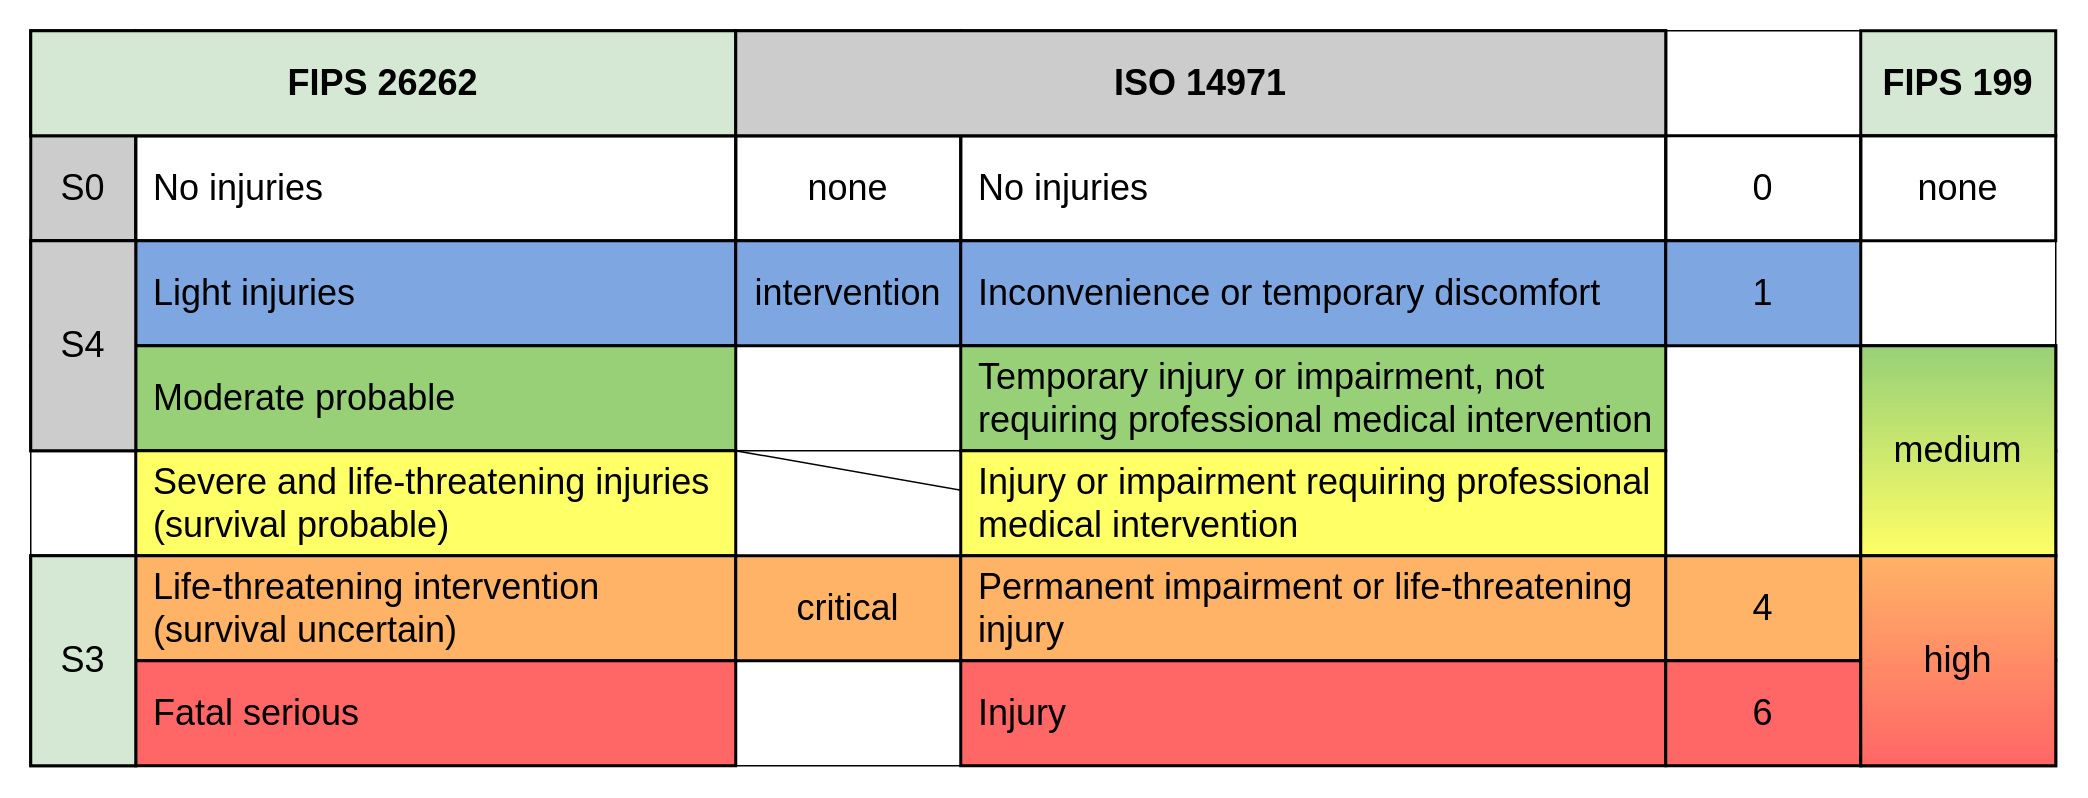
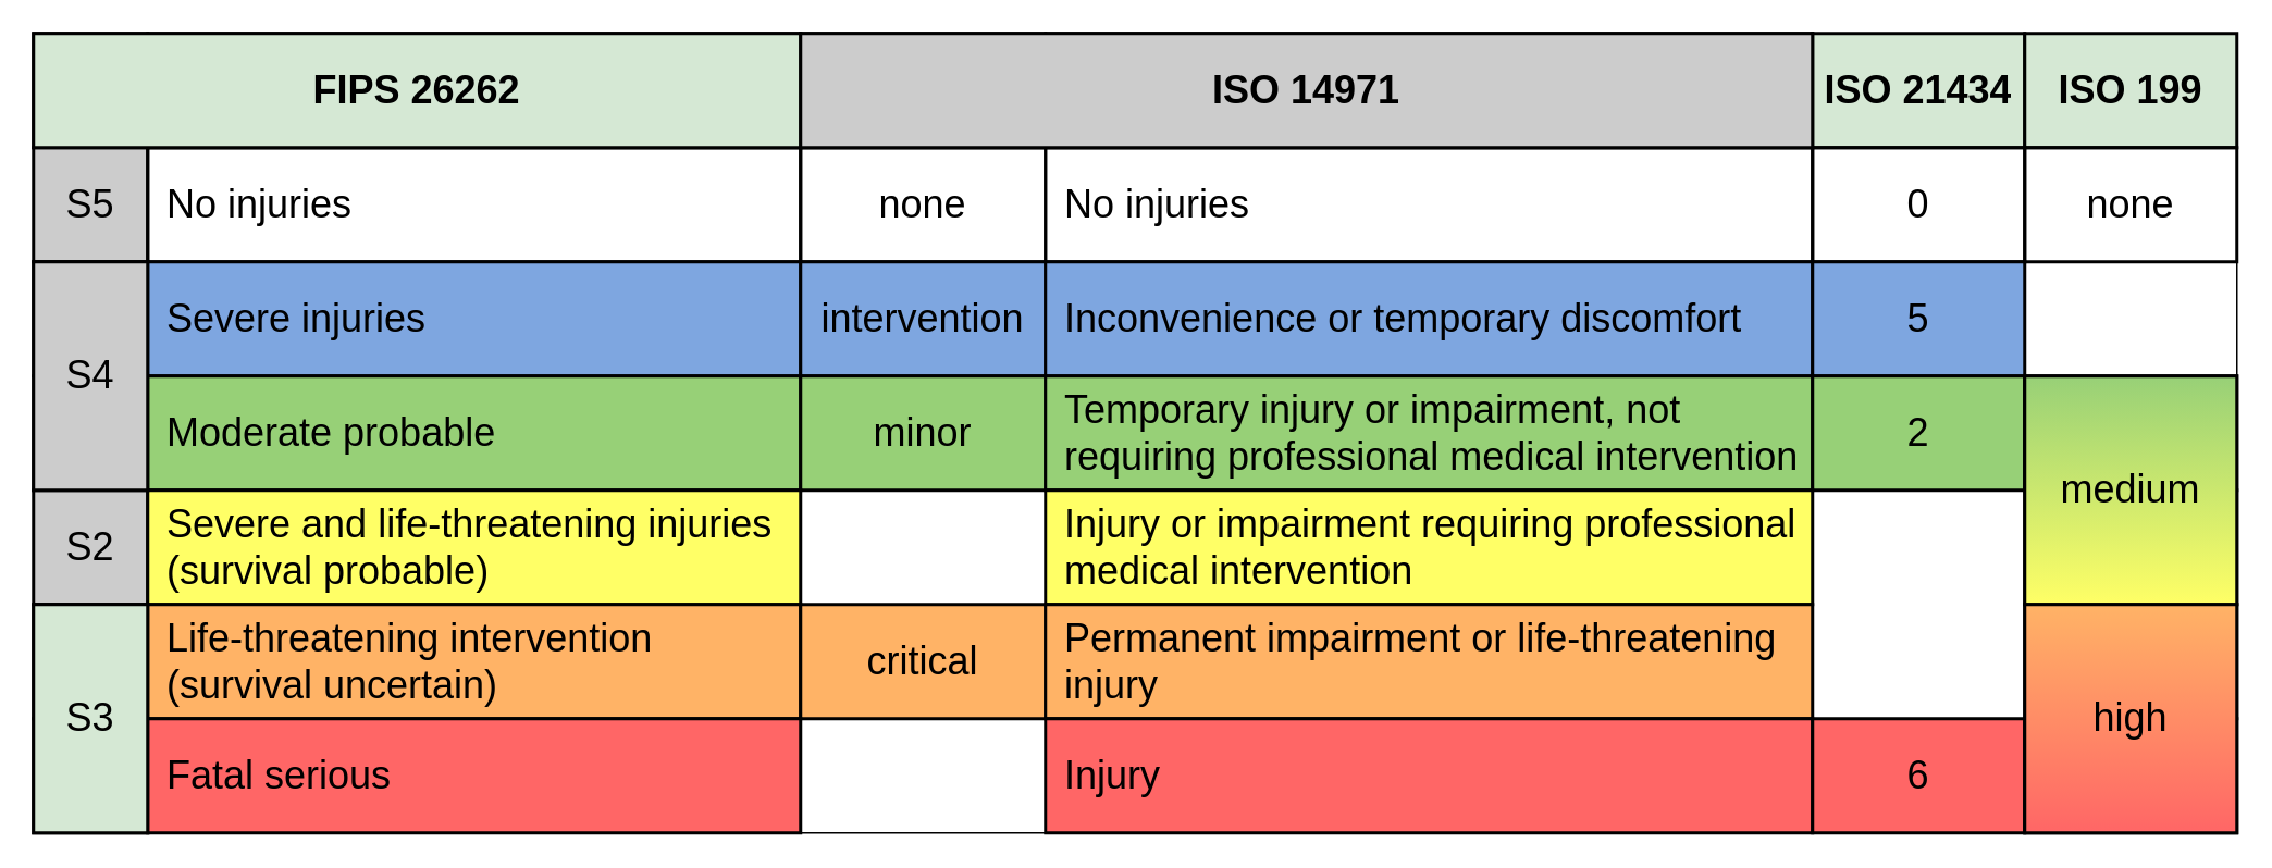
+ <mxCell id="8" value="&lt;b style=&quot;color: rgb(0, 0, 0); font-family: Helvetica; font-size: 24px; font-style: normal; font-variant-ligatures: normal; font-variant-caps: normal; letter-spacing: normal; orphans: 2; text-align: center; text-indent: 0px; text-transform: none; widows: 2; word-spacing: 0px; -webkit-text-stroke-width: 0px; text-decoration-thickness: initial; text-decoration-style: initial; text-decoration-color: initial; background-color: rgb(213, 232, 212);&quot;&gt;ISO 21434&lt;/b&gt;" style="shape=partialRectangle;html=1;whiteSpace=wrap;connectable=0;overflow=hidden;top=1;left=1;bottom=1;right=1;strokeWidth=2;fontSize=24;fillColor=#D5E8D4;" vertex="1" parent="3"><mxGeometry x="1090" width="130" height="70" as="geometry"><mxRectangle width="130" height="70" as="alternateBounds" /></mxGeometry></mxCell>
- <mxCell id="9" value="&lt;b style=&quot;color: rgb(0, 0, 0); font-family: Helvetica; font-size: 24px; font-style: normal; font-variant-ligatures: normal; font-variant-caps: normal; letter-spacing: normal; orphans: 2; text-align: center; text-indent: 0px; text-transform: none; widows: 2; word-spacing: 0px; -webkit-text-stroke-width: 0px; text-decoration-thickness: initial; text-decoration-style: initial; text-decoration-color: initial; background-color: rgb(213, 232, 212);&quot;&gt;FIPS 199&lt;/b&gt;" style="shape=partialRectangle;html=1;whiteSpace=wrap;connectable=0;overflow=hidden;top=1;left=1;bottom=1;right=1;strokeWidth=2;fontSize=24;fillColor=#D5E8D4;" vertex="1" parent="3"><mxGeometry x="1220" width="130" height="70" as="geometry"><mxRectangle width="130" height="70" as="alternateBounds" /></mxGeometry></mxCell>
+ <mxCell id="9" value="&lt;b style=&quot;color: rgb(0, 0, 0); font-family: Helvetica; font-size: 24px; font-style: normal; font-variant-ligatures: normal; font-variant-caps: normal; letter-spacing: normal; orphans: 2; text-align: center; text-indent: 0px; text-transform: none; widows: 2; word-spacing: 0px; -webkit-text-stroke-width: 0px; text-decoration-thickness: initial; text-decoration-style: initial; text-decoration-color: initial; background-color: rgb(213, 232, 212);&quot;&gt;ISO 199&lt;/b&gt;" style="shape=partialRectangle;html=1;whiteSpace=wrap;connectable=0;overflow=hidden;top=1;left=1;bottom=1;right=1;strokeWidth=2;fontSize=24;fillColor=#D5E8D4;" vertex="1" parent="3"><mxGeometry x="1220" width="130" height="70" as="geometry"><mxRectangle width="130" height="70" as="alternateBounds" /></mxGeometry></mxCell>
- <mxCell id="11" value="S0" style="shape=partialRectangle;html=1;whiteSpace=wrap;connectable=0;overflow=hidden;top=1;left=1;bottom=1;right=1;strokeWidth=2;fontSize=24;fillColor=#CCCCCC;" parent="10" vertex="1"><mxGeometry width="70" height="70" as="geometry"><mxRectangle width="70" height="70" as="alternateBounds" /></mxGeometry></mxCell>
+ <mxCell id="11" value="S5" style="shape=partialRectangle;html=1;whiteSpace=wrap;connectable=0;overflow=hidden;top=1;left=1;bottom=1;right=1;strokeWidth=2;fontSize=24;fillColor=#CCCCCC;" parent="10" vertex="1"><mxGeometry width="70" height="70" as="geometry"><mxRectangle width="70" height="70" as="alternateBounds" /></mxGeometry></mxCell>
- <mxCell id="19" value="Light injuries" style="shape=partialRectangle;html=1;whiteSpace=wrap;connectable=0;overflow=hidden;top=1;left=1;bottom=1;right=1;strokeWidth=2;fontSize=24;fillColor=#7EA6E0;spacingLeft=10;align=left;" parent="17" vertex="1"><mxGeometry x="70" width="400" height="70" as="geometry"><mxRectangle width="400" height="70" as="alternateBounds" /></mxGeometry></mxCell>
+ <mxCell id="19" value="Severe injuries" style="shape=partialRectangle;html=1;whiteSpace=wrap;connectable=0;overflow=hidden;top=1;left=1;bottom=1;right=1;strokeWidth=2;fontSize=24;fillColor=#7EA6E0;spacingLeft=10;align=left;" parent="17" vertex="1"><mxGeometry x="70" width="400" height="70" as="geometry"><mxRectangle width="400" height="70" as="alternateBounds" /></mxGeometry></mxCell>
- <mxCell id="22" value="1" style="shape=partialRectangle;html=1;whiteSpace=wrap;connectable=0;overflow=hidden;top=1;left=1;bottom=1;right=1;strokeWidth=2;fontSize=24;fillColor=#7EA6E0;" vertex="1" parent="17"><mxGeometry x="1090" width="130" height="70" as="geometry"><mxRectangle width="130" height="70" as="alternateBounds" /></mxGeometry></mxCell>
+ <mxCell id="22" value="5" style="shape=partialRectangle;html=1;whiteSpace=wrap;connectable=0;overflow=hidden;top=1;left=1;bottom=1;right=1;strokeWidth=2;fontSize=24;fillColor=#7EA6E0;" vertex="1" parent="17"><mxGeometry x="1090" width="130" height="70" as="geometry"><mxRectangle width="130" height="70" as="alternateBounds" /></mxGeometry></mxCell>
+ <mxCell id="26" value="minor" style="shape=partialRectangle;html=1;whiteSpace=wrap;connectable=0;overflow=hidden;top=1;left=1;bottom=1;right=1;strokeWidth=2;fontSize=24;fillColor=#97D077;" parent="23" vertex="1"><mxGeometry x="470" width="150" height="70" as="geometry"><mxRectangle width="150" height="70" as="alternateBounds" /></mxGeometry></mxCell>
+ <mxCell id="28" value="2" style="shape=partialRectangle;html=1;whiteSpace=wrap;connectable=0;overflow=hidden;top=1;left=1;bottom=1;right=1;strokeWidth=2;fontSize=24;fillColor=#97D077;" vertex="1" parent="23"><mxGeometry x="1090" width="130" height="70" as="geometry"><mxRectangle width="130" height="70" as="alternateBounds" /></mxGeometry></mxCell>
+ <mxCell id="31" value="S2" style="shape=partialRectangle;html=1;whiteSpace=wrap;connectable=0;overflow=hidden;top=1;left=1;bottom=1;right=1;strokeWidth=2;fontSize=24;fillColor=#CCCCCC;" parent="30" vertex="1"><mxGeometry width="70" height="70" as="geometry"><mxRectangle width="70" height="70" as="alternateBounds" /></mxGeometry></mxCell>
- <mxCell id="40" value="4" style="shape=partialRectangle;html=1;whiteSpace=wrap;connectable=0;overflow=hidden;top=1;left=1;bottom=1;right=1;strokeWidth=2;fontSize=24;fillColor=#FFB366;" vertex="1" parent="35"><mxGeometry x="1090" width="130" height="70" as="geometry"><mxRectangle width="130" height="70" as="alternateBounds" /></mxGeometry></mxCell>
